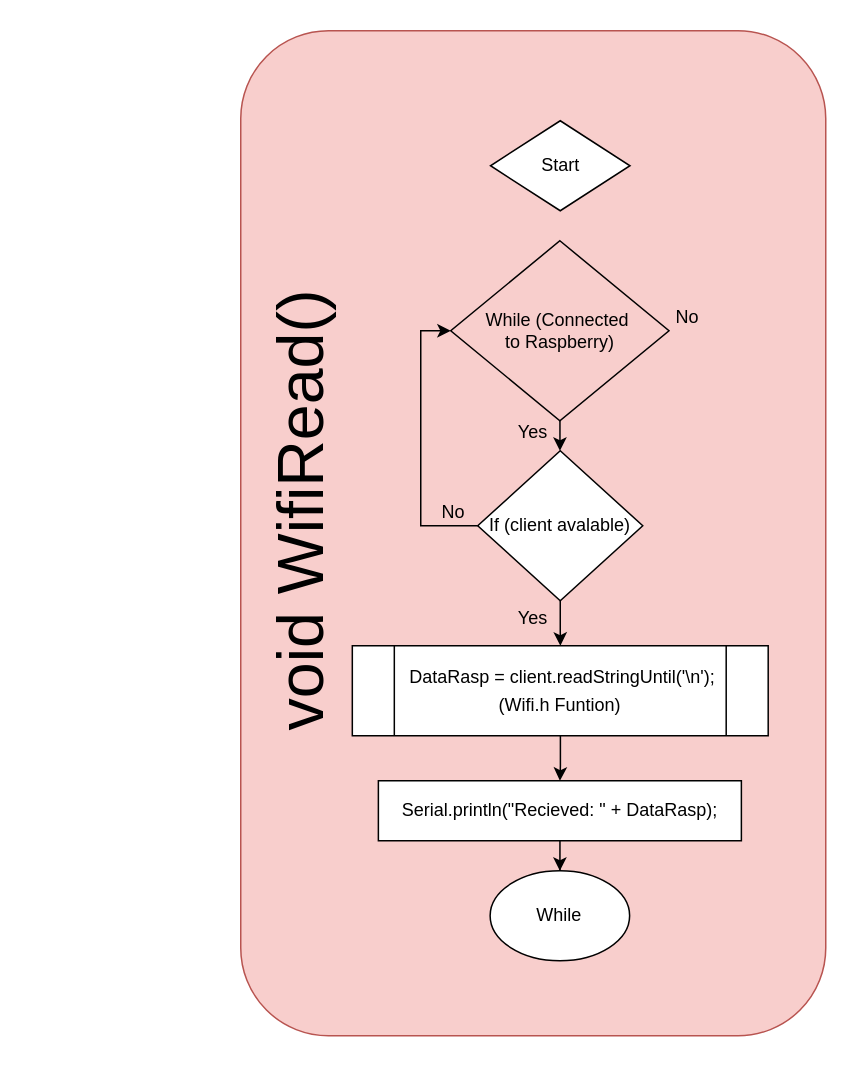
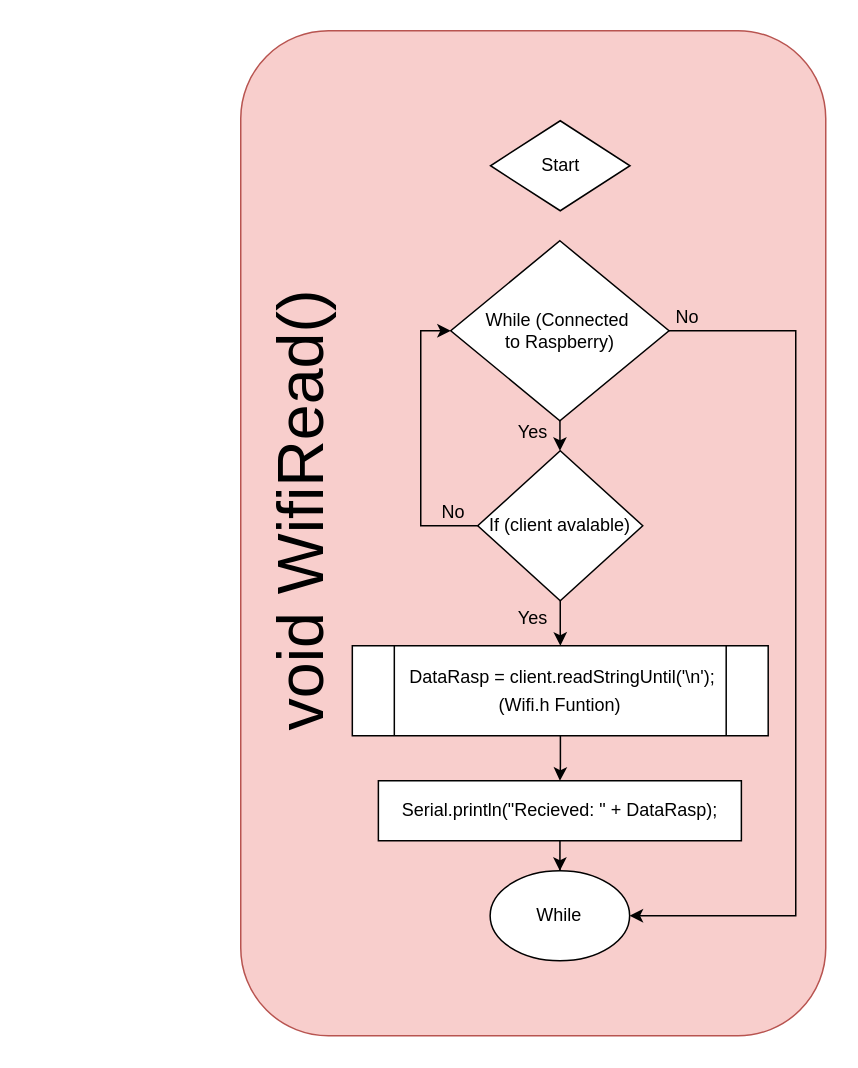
- <mxCell id="8" value="While (Connected&amp;nbsp;&lt;div&gt;to Raspberry)&lt;/div&gt;" style="rhombus;whiteSpace=wrap;html=1;fillColor=#f8cecc;" vertex="1" parent="1"><mxGeometry x="300" y="160" width="145.5" height="120" as="geometry" /></mxCell>
+ <mxCell id="8" value="While (Connected&amp;nbsp;&lt;div&gt;to Raspberry)&lt;/div&gt;" style="rhombus;whiteSpace=wrap;html=1;" vertex="1" parent="1"><mxGeometry x="300" y="160" width="145.5" height="120" as="geometry" /></mxCell>
+ <mxCell id="7" style="edgeStyle=orthogonalEdgeStyle;rounded=0;orthogonalLoop=1;jettySize=auto;html=1;entryX=1;entryY=0.5;entryDx=0;entryDy=0;" edge="1" parent="1" source="8" target="5"><mxGeometry relative="1" as="geometry"><Array as="points"><mxPoint x="530" y="220" /><mxPoint x="530" y="610" /></Array></mxGeometry></mxCell>
